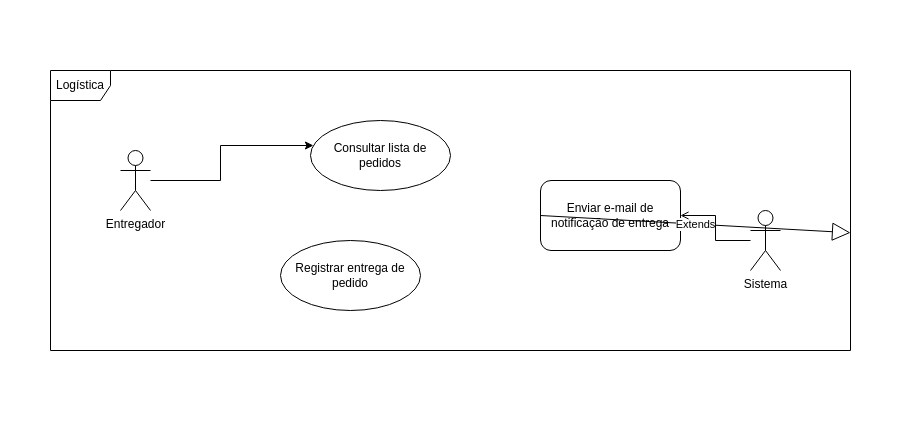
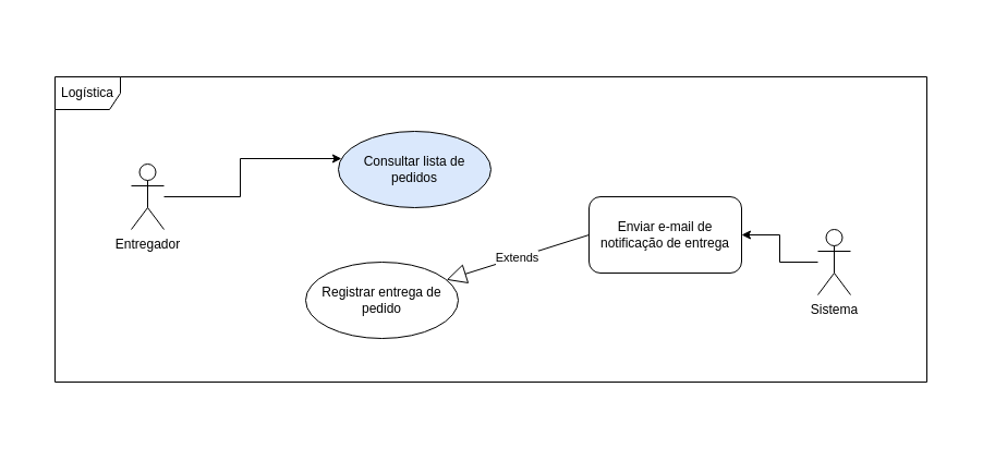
- <mxCell id="6" value="Consultar lista de pedidos" style="ellipse;whiteSpace=wrap;html=1;" vertex="1" parent="1"><mxGeometry x="310" y="120" width="140" height="70" as="geometry" /></mxCell>
+ <mxCell id="6" value="Consultar lista de pedidos" style="ellipse;whiteSpace=wrap;html=1;fillColor=#dae8fc;" vertex="1" parent="1"><mxGeometry x="310" y="120" width="140" height="70" as="geometry" /></mxCell>
- <mxCell id="10" style="edgeStyle=orthogonalEdgeStyle;rounded=0;orthogonalLoop=1;jettySize=auto;html=1;entryX=1;entryY=0.5;entryDx=0;entryDy=0;endArrow=open;" edge="1" parent="1" source="11" target="8"><mxGeometry relative="1" as="geometry" /></mxCell>
+ <mxCell id="10" style="edgeStyle=orthogonalEdgeStyle;rounded=0;orthogonalLoop=1;jettySize=auto;html=1;entryX=1;entryY=0.5;entryDx=0;entryDy=0;" edge="1" parent="1" source="11" target="8"><mxGeometry relative="1" as="geometry" /></mxCell>
- <mxCell id="9" value="Extends" style="endArrow=block;endSize=16;endFill=0;html=1;exitX=0;exitY=0.5;exitDx=0;exitDy=0;" edge="1" parent="1" source="8" target="3"><mxGeometry width="160" relative="1" as="geometry"><mxPoint x="480" y="300" as="sourcePoint" /><mxPoint x="350" y="450" as="targetPoint" /></mxGeometry></mxCell>
+ <mxCell id="9" value="Extends" style="endArrow=block;endSize=16;endFill=0;html=1;exitX=0;exitY=0.5;exitDx=0;exitDy=0;" edge="1" parent="1" source="8" target="7"><mxGeometry width="160" relative="1" as="geometry"><mxPoint x="480" y="300" as="sourcePoint" /><mxPoint x="350" y="450" as="targetPoint" /></mxGeometry></mxCell>
